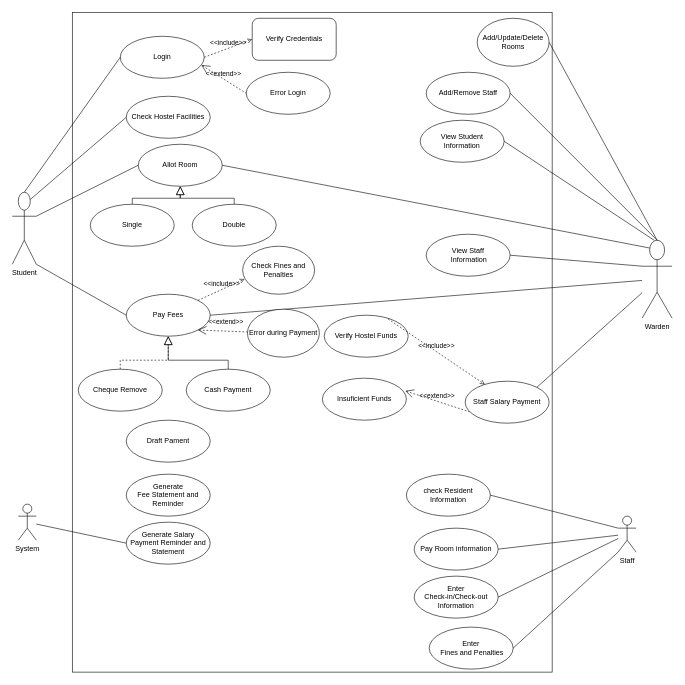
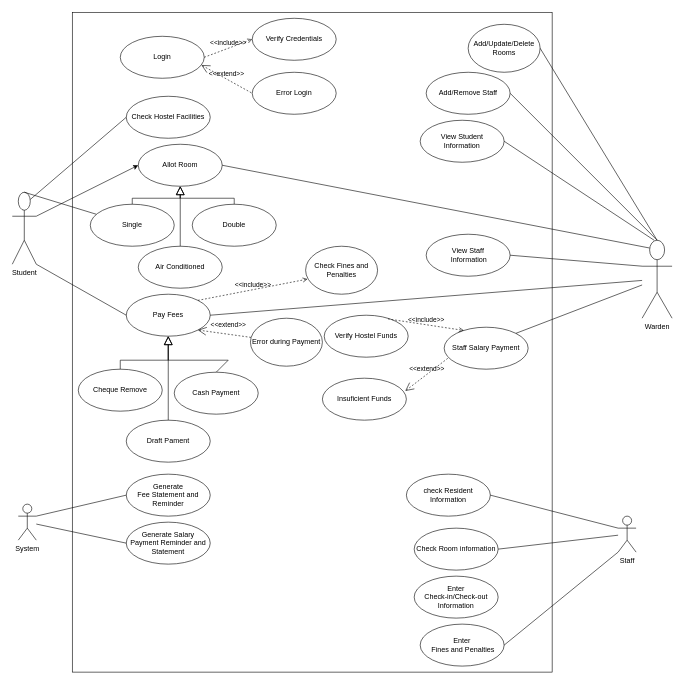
- <mxCell id="13" value="Verify Credentials" style="whiteSpace=wrap;html=1;rounded=1;" parent="1" vertex="1"><mxGeometry x="420" y="30" width="140" height="70" as="geometry" /></mxCell>
+ <mxCell id="13" value="Verify Credentials" style="ellipse;whiteSpace=wrap;html=1;" parent="1" vertex="1"><mxGeometry x="420" y="30" width="140" height="70" as="geometry" /></mxCell>
- <mxCell id="35" value="Add/Update/Delete Rooms" style="ellipse;whiteSpace=wrap;html=1;" parent="1" vertex="1"><mxGeometry x="795" y="30" width="120" height="80" as="geometry" /></mxCell>
+ <mxCell id="35" value="Add/Update/Delete Rooms" style="ellipse;whiteSpace=wrap;html=1;" parent="1" vertex="1"><mxGeometry x="780" y="40" width="120" height="80" as="geometry" /></mxCell>
- <mxCell id="14" value="Error Login" style="ellipse;whiteSpace=wrap;html=1;" parent="1" vertex="1"><mxGeometry x="410" y="120" width="140" height="70" as="geometry" /></mxCell>
+ <mxCell id="14" value="Error Login" style="ellipse;whiteSpace=wrap;html=1;" parent="1" vertex="1"><mxGeometry x="420" y="120" width="140" height="70" as="geometry" /></mxCell>
- <mxCell id="9" value="" style="endArrow=none;html=1;rounded=0;entryX=0;entryY=0.5;entryDx=0;entryDy=0;exitX=0.5;exitY=0;exitDx=0;exitDy=0;exitPerimeter=0;" parent="1" source="4" target="6" edge="1"><mxGeometry width="50" height="50" relative="1" as="geometry"><mxPoint x="110" y="400" as="sourcePoint" /><mxPoint x="430" y="160" as="targetPoint" /></mxGeometry></mxCell>
+ <mxCell id="9" value="" style="endArrow=none;html=1;rounded=0;exitX=0.5;exitY=0;exitDx=0;exitDy=0;exitPerimeter=0;" parent="1" source="4" target="21" edge="1"><mxGeometry width="50" height="50" relative="1" as="geometry"><mxPoint x="110" y="400" as="sourcePoint" /><mxPoint x="430" y="160" as="targetPoint" /></mxGeometry></mxCell>
- <mxCell id="11" value="" style="edgeStyle=none;html=1;endArrow=none;verticalAlign=bottom;rounded=0;exitX=1;exitY=0.333;exitDx=0;exitDy=0;exitPerimeter=0;entryX=0;entryY=0.5;entryDx=0;entryDy=0;" parent="1" source="4" target="7" edge="1"><mxGeometry width="160" relative="1" as="geometry"><mxPoint x="320" y="290" as="sourcePoint" /><mxPoint x="480" y="290" as="targetPoint" /><Array as="points" /></mxGeometry></mxCell>
+ <mxCell id="11" value="" style="edgeStyle=none;html=1;endArrow=classic;verticalAlign=bottom;rounded=0;exitX=1;exitY=0.333;exitDx=0;exitDy=0;exitPerimeter=0;entryX=0;entryY=0.5;entryDx=0;entryDy=0;" parent="1" source="4" target="7" edge="1"><mxGeometry width="160" relative="1" as="geometry"><mxPoint x="320" y="290" as="sourcePoint" /><mxPoint x="480" y="290" as="targetPoint" /><Array as="points" /></mxGeometry></mxCell>
+ <mxCell id="26" value="" style="edgeStyle=none;html=1;endArrow=block;endFill=0;endSize=12;verticalAlign=bottom;rounded=0;exitX=0.5;exitY=0;exitDx=0;exitDy=0;entryX=0.5;entryY=1;entryDx=0;entryDy=0;exitPerimeter=0;" parent="1" source="25" target="7" edge="1"><mxGeometry width="160" relative="1" as="geometry"><mxPoint x="320" y="380" as="sourcePoint" /><mxPoint x="480" y="380" as="targetPoint" /><Array as="points"><mxPoint x="300" y="330" /></Array></mxGeometry></mxCell>
+ <mxCell id="25" value="Air Conditioned" style="ellipse;whiteSpace=wrap;html=1;" parent="1" vertex="1"><mxGeometry x="230" y="410" width="140" height="70" as="geometry" /></mxCell>
- <mxCell id="30" value="Check Fines and Penalties" style="ellipse;whiteSpace=wrap;html=1;" parent="1" vertex="1"><mxGeometry x="404" y="410" width="120" height="80" as="geometry" /></mxCell>
+ <mxCell id="30" value="Check Fines and Penalties" style="ellipse;whiteSpace=wrap;html=1;" parent="1" vertex="1"><mxGeometry x="509" y="410" width="120" height="80" as="geometry" /></mxCell>
- <mxCell id="29" value="Error during Payment" style="ellipse;whiteSpace=wrap;html=1;" parent="1" vertex="1"><mxGeometry x="412" y="515" width="120" height="80" as="geometry" /></mxCell>
+ <mxCell id="29" value="Error during Payment" style="ellipse;whiteSpace=wrap;html=1;" parent="1" vertex="1"><mxGeometry x="417" y="530" width="120" height="80" as="geometry" /></mxCell>
- <mxCell id="20" value="" style="edgeStyle=none;html=1;endArrow=block;endFill=0;endSize=12;verticalAlign=bottom;rounded=0;exitX=0.5;exitY=0;exitDx=0;exitDy=0;entryX=0.5;entryY=1;entryDx=0;entryDy=0;dashed=1;" parent="1" source="15" target="8" edge="1"><mxGeometry width="160" relative="1" as="geometry"><mxPoint x="130" y="590" as="sourcePoint" /><mxPoint x="270" y="560" as="targetPoint" /><Array as="points"><mxPoint x="200" y="600" /><mxPoint x="280" y="600" /></Array></mxGeometry></mxCell>
+ <mxCell id="20" value="" style="edgeStyle=none;html=1;endArrow=block;endFill=0;endSize=12;verticalAlign=bottom;rounded=0;exitX=0.5;exitY=0;exitDx=0;exitDy=0;entryX=0.5;entryY=1;entryDx=0;entryDy=0;" parent="1" source="15" target="8" edge="1"><mxGeometry width="160" relative="1" as="geometry"><mxPoint x="130" y="590" as="sourcePoint" /><mxPoint x="270" y="560" as="targetPoint" /><Array as="points"><mxPoint x="200" y="600" /><mxPoint x="280" y="600" /></Array></mxGeometry></mxCell>
- <mxCell id="16" value="Cash Payment" style="ellipse;whiteSpace=wrap;html=1;" parent="1" vertex="1"><mxGeometry x="310" y="615" width="140" height="70" as="geometry" /></mxCell>
+ <mxCell id="16" value="Cash Payment" style="ellipse;whiteSpace=wrap;html=1;" parent="1" vertex="1"><mxGeometry x="290" y="620" width="140" height="70" as="geometry" /></mxCell>
+ <mxCell id="18" value="" style="edgeStyle=none;html=1;endArrow=block;endFill=0;endSize=12;verticalAlign=bottom;rounded=0;exitX=0.5;exitY=0;exitDx=0;exitDy=0;entryX=0.5;entryY=1;entryDx=0;entryDy=0;" parent="1" source="17" target="8" edge="1"><mxGeometry width="160" relative="1" as="geometry"><mxPoint x="310" y="480" as="sourcePoint" /><mxPoint x="270" y="560" as="targetPoint" /><Array as="points" /></mxGeometry></mxCell>
- <mxCell id="53" value="Staff Salary Payment" style="ellipse;whiteSpace=wrap;html=1;" parent="1" vertex="1"><mxGeometry x="775" y="635" width="140" height="70" as="geometry" /></mxCell>
+ <mxCell id="53" value="Staff Salary Payment" style="ellipse;whiteSpace=wrap;html=1;" parent="1" vertex="1"><mxGeometry x="740" y="545" width="140" height="70" as="geometry" /></mxCell>
+ <mxCell id="51" value="" style="edgeStyle=none;html=1;endArrow=none;verticalAlign=bottom;rounded=0;exitX=1;exitY=0.333;exitDx=0;exitDy=0;exitPerimeter=0;entryX=0;entryY=0.5;entryDx=0;entryDy=0;" parent="1" source="48" target="49" edge="1"><mxGeometry width="160" relative="1" as="geometry"><mxPoint x="450" y="810" as="sourcePoint" /><mxPoint x="610" y="810" as="targetPoint" /></mxGeometry></mxCell>
- <mxCell id="31" value="Pay Room information" style="ellipse;whiteSpace=wrap;html=1;" parent="1" vertex="1"><mxGeometry x="690" y="880" width="140" height="70" as="geometry" /></mxCell>
+ <mxCell id="31" value="Check Room information" style="ellipse;whiteSpace=wrap;html=1;" parent="1" vertex="1"><mxGeometry x="690" y="880" width="140" height="70" as="geometry" /></mxCell>
- <mxCell id="34" value="" style="edgeStyle=none;html=1;endArrow=none;verticalAlign=bottom;rounded=0;entryX=1;entryY=0.5;entryDx=0;entryDy=0;" parent="1" source="45" target="33" edge="1"><mxGeometry width="160" relative="1" as="geometry"><mxPoint x="30" y="900" as="sourcePoint" /><mxPoint x="480" y="860" as="targetPoint" /></mxGeometry></mxCell>
- <mxCell id="43" value="Enter&lt;br&gt;&amp;nbsp;Fines and Penalties" style="ellipse;whiteSpace=wrap;html=1;" parent="1" vertex="1"><mxGeometry x="715" y="1045" width="140" height="70" as="geometry" /></mxCell>
+ <mxCell id="43" value="Enter&lt;br&gt;&amp;nbsp;Fines and Penalties" style="ellipse;whiteSpace=wrap;html=1;" parent="1" vertex="1"><mxGeometry x="700" y="1040" width="140" height="70" as="geometry" /></mxCell>
